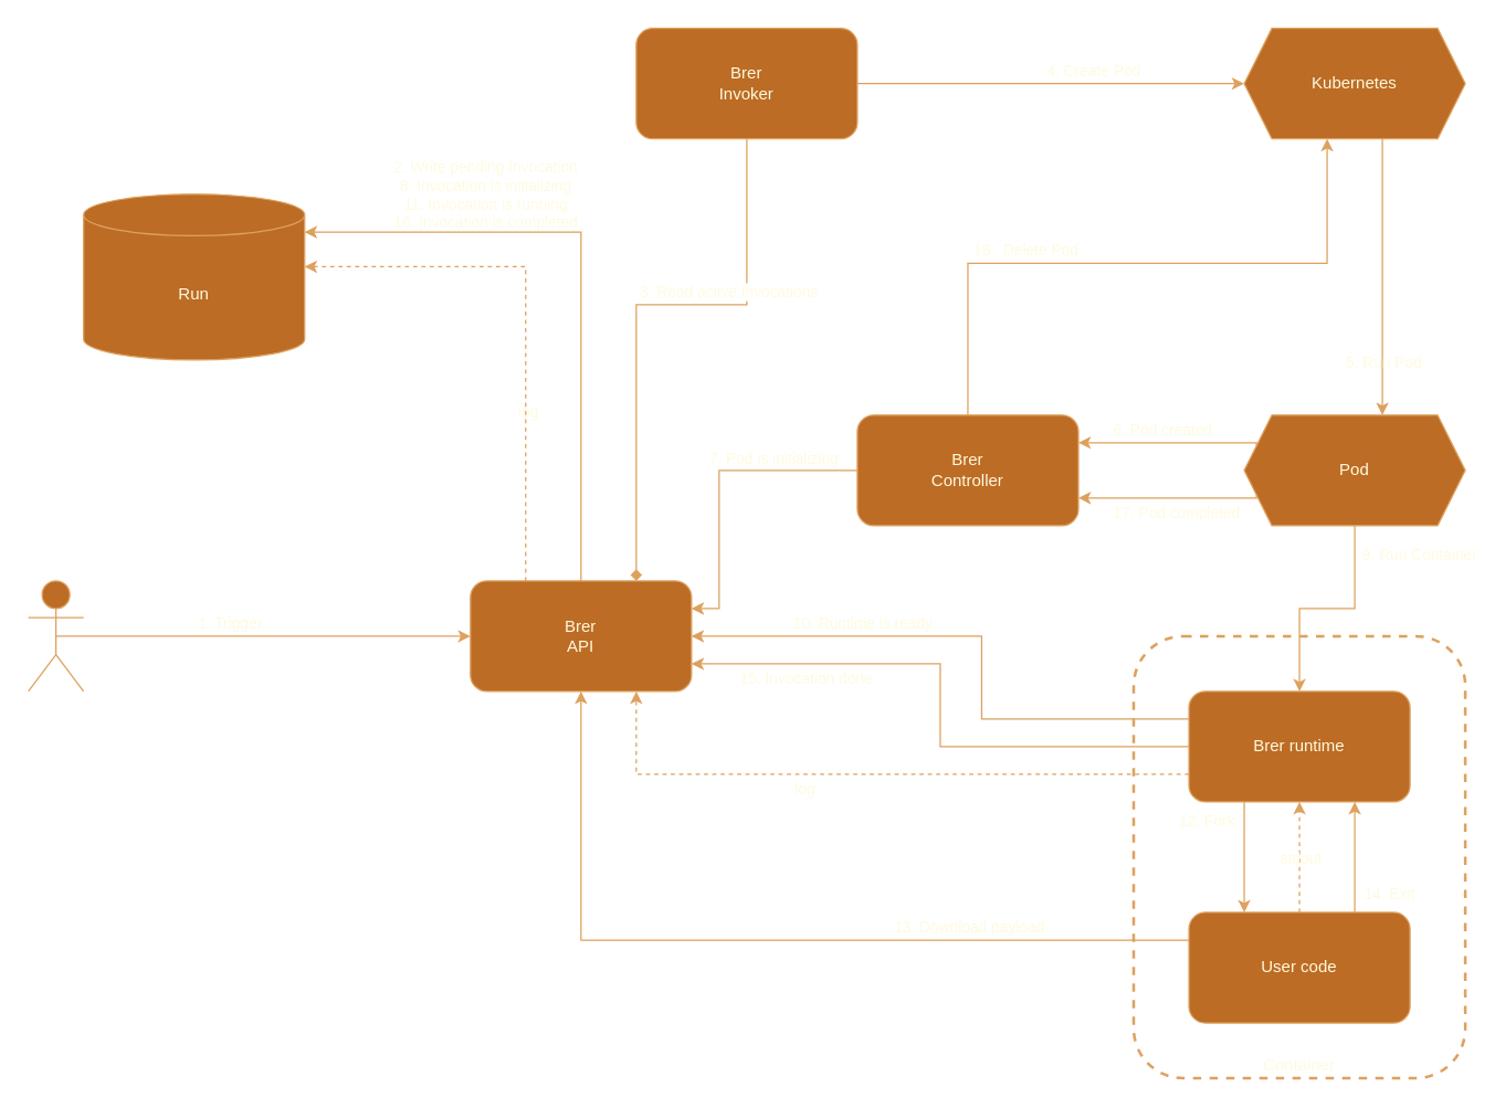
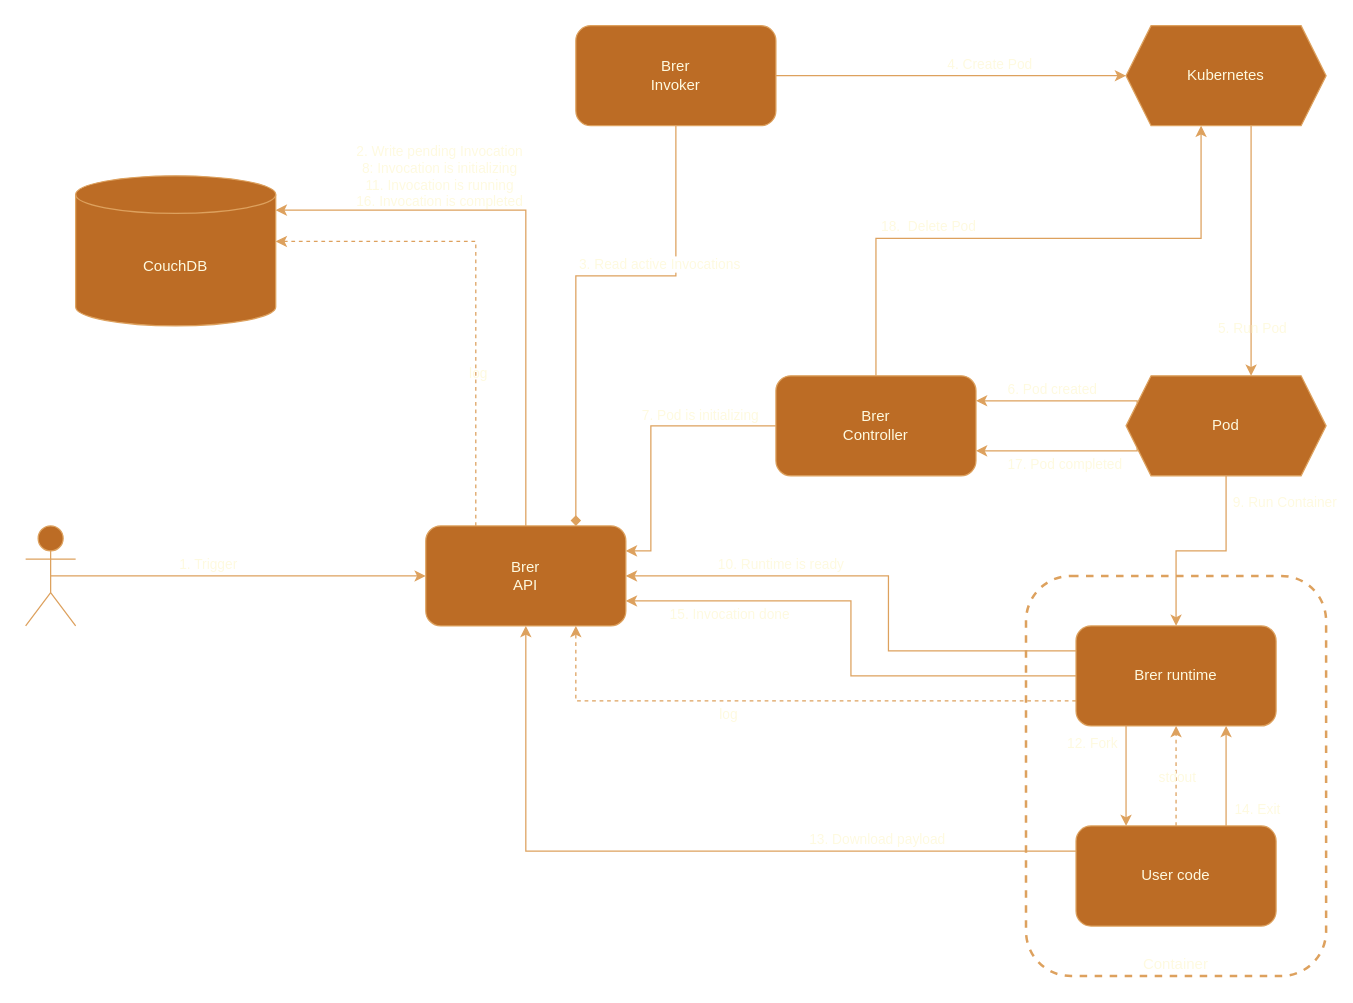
- <mxCell id="33" value="Run" style="shape=cylinder3;whiteSpace=wrap;html=1;boundedLbl=1;backgroundOutline=1;size=15;labelBackgroundColor=none;fillColor=#BC6C25;strokeColor=#DDA15E;fontColor=#FEFAE0;" parent="1" vertex="1"><mxGeometry x="60" y="140" width="160" height="120" as="geometry" /></mxCell>
+ <mxCell id="33" value="CouchDB" style="shape=cylinder3;whiteSpace=wrap;html=1;boundedLbl=1;backgroundOutline=1;size=15;labelBackgroundColor=none;fillColor=#BC6C25;strokeColor=#DDA15E;fontColor=#FEFAE0;" parent="1" vertex="1"><mxGeometry x="60" y="140" width="160" height="120" as="geometry" /></mxCell>
